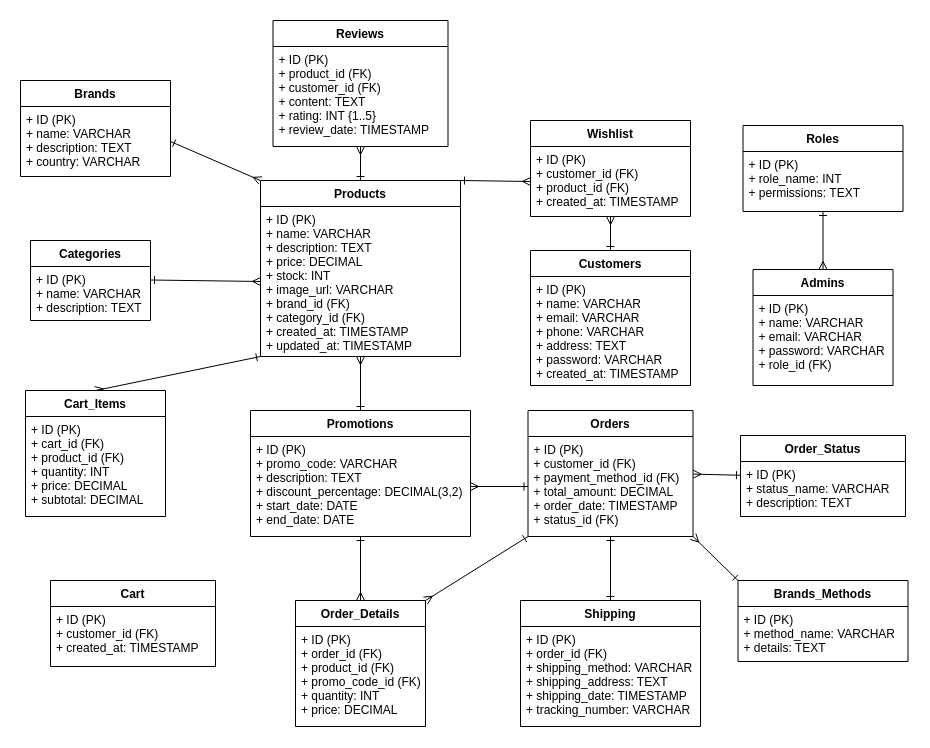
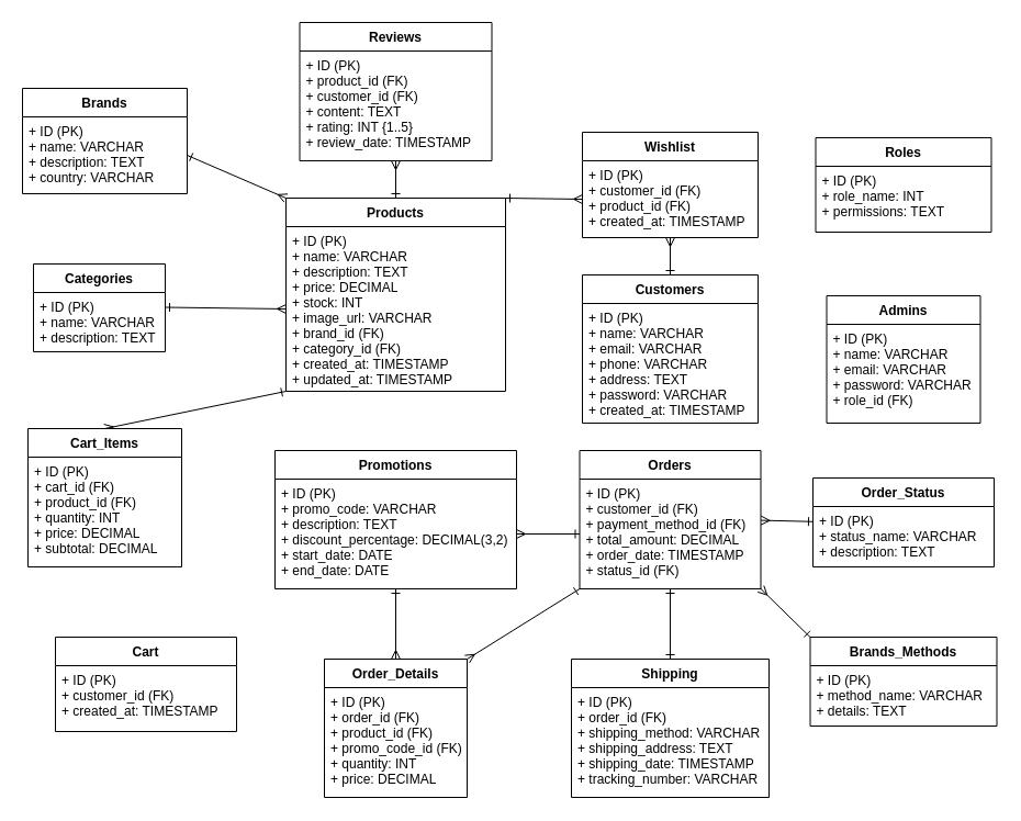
- <mxCell id="28" value="" style="endArrow=ERmany;startArrow=ERone;html=1;rounded=0;entryX=0.5;entryY=0;entryDx=0;entryDy=0;exitX=0.5;exitY=1;exitDx=0;exitDy=0;" parent="1" source="46" target="29" edge="1"><mxGeometry relative="1" as="geometry"><mxPoint x="270" y="970" as="sourcePoint" /></mxGeometry></mxCell>
- <mxCell id="33" value="" style="endArrow=ERmany;startArrow=ERone;html=1;rounded=0;entryX=0.5;entryY=1;entryDx=0;entryDy=0;exitX=0.5;exitY=0;exitDx=0;exitDy=0;" parent="1" source="12" target="11" edge="1"><mxGeometry relative="1" as="geometry"><mxPoint x="420" y="460" as="sourcePoint" /></mxGeometry></mxCell>
